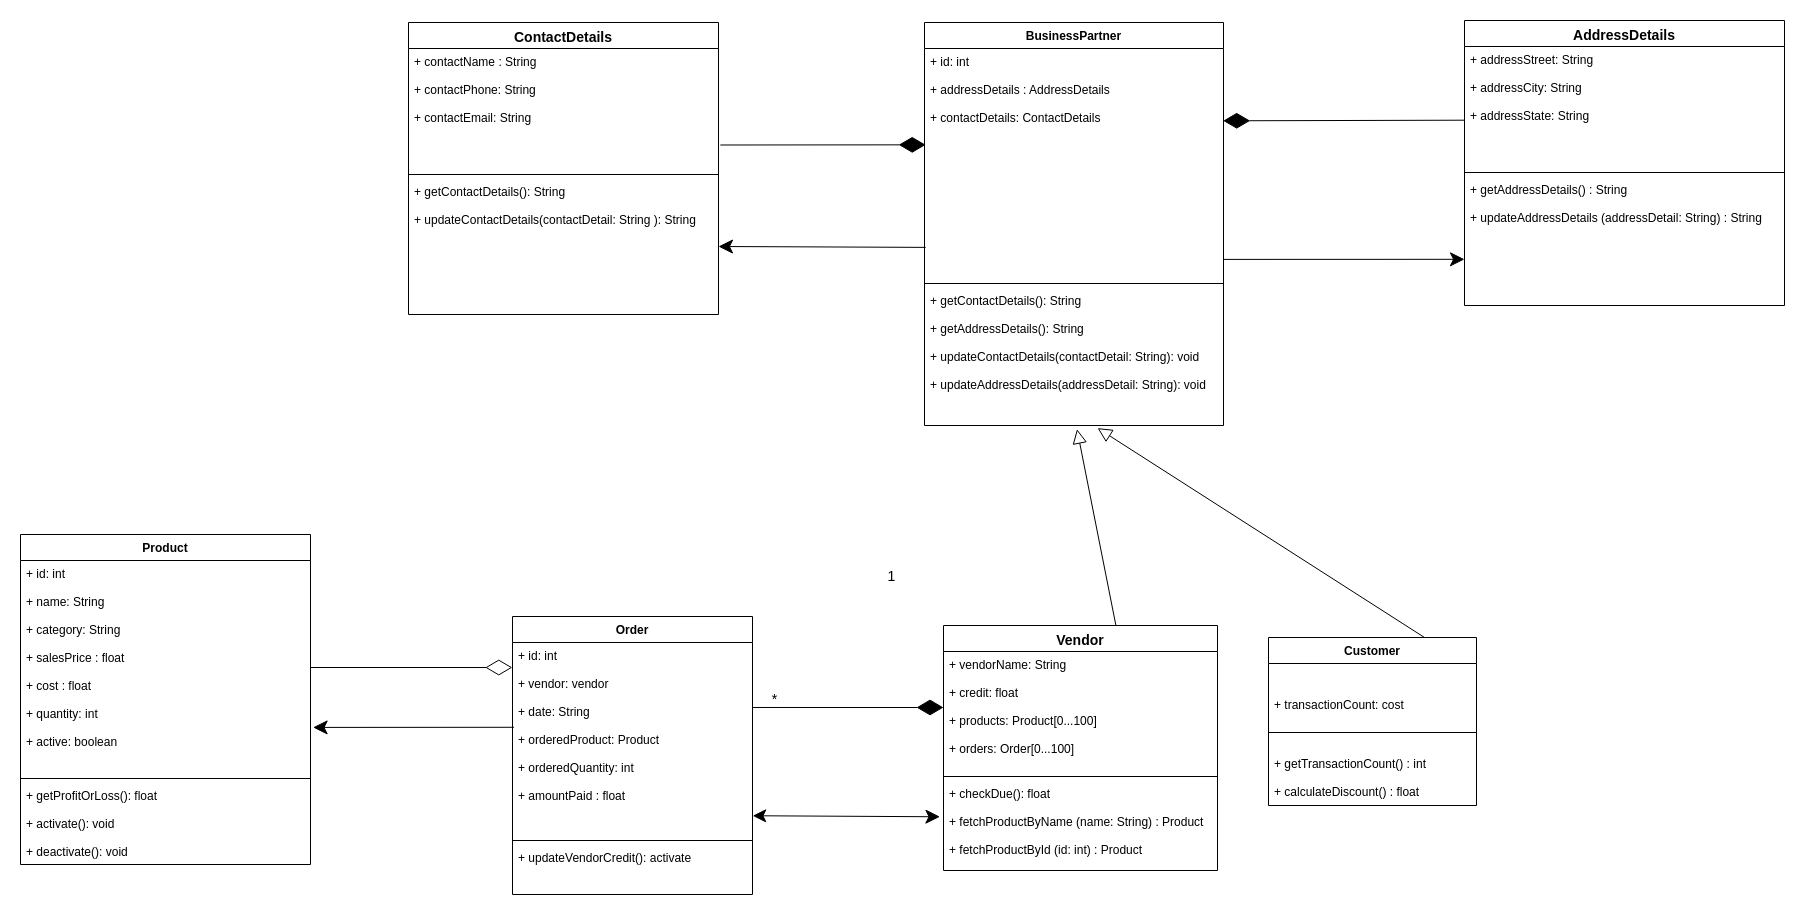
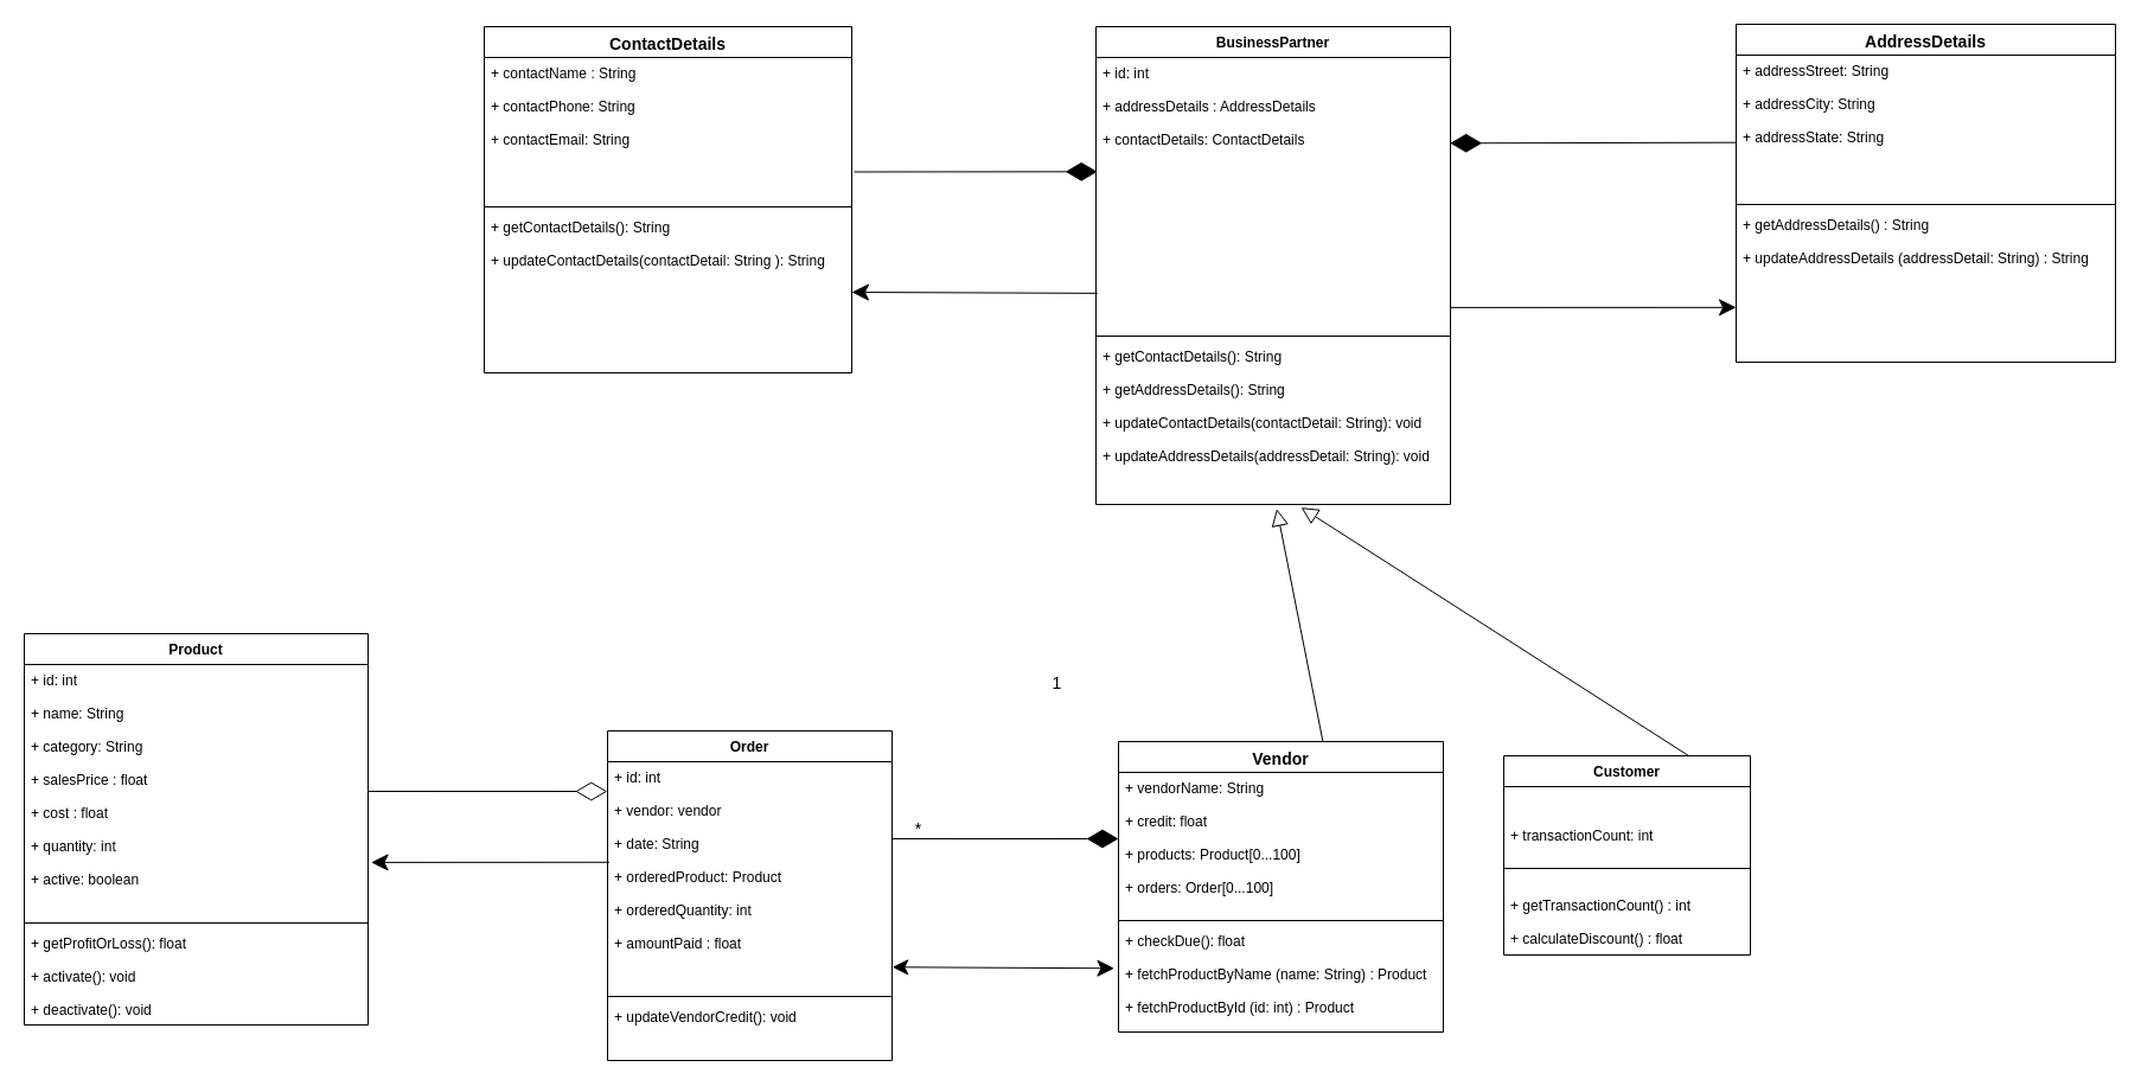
- <mxCell id="12" value="&#10;&#10;+ transactionCount: cost" style="text;strokeColor=none;fillColor=none;align=left;verticalAlign=top;spacingLeft=4;spacingRight=4;overflow=hidden;rotatable=0;points=[[0,0.5],[1,0.5]];portConstraint=eastwest;" vertex="1" parent="11"><mxGeometry y="26" width="208" height="65" as="geometry" /></mxCell>
+ <mxCell id="12" value="&#10;&#10;+ transactionCount: int" style="text;strokeColor=none;fillColor=none;align=left;verticalAlign=top;spacingLeft=4;spacingRight=4;overflow=hidden;rotatable=0;points=[[0,0.5],[1,0.5]];portConstraint=eastwest;" vertex="1" parent="11"><mxGeometry y="26" width="208" height="65" as="geometry" /></mxCell>
- <mxCell id="9" value="+ updateVendorCredit(): activate" style="text;strokeColor=none;fillColor=none;align=left;verticalAlign=top;spacingLeft=4;spacingRight=4;overflow=hidden;rotatable=0;points=[[0,0.5],[1,0.5]];portConstraint=eastwest;" vertex="1" parent="6"><mxGeometry y="228" width="240" height="50" as="geometry" /></mxCell>
+ <mxCell id="9" value="+ updateVendorCredit(): void" style="text;strokeColor=none;fillColor=none;align=left;verticalAlign=top;spacingLeft=4;spacingRight=4;overflow=hidden;rotatable=0;points=[[0,0.5],[1,0.5]];portConstraint=eastwest;" vertex="1" parent="6"><mxGeometry y="228" width="240" height="50" as="geometry" /></mxCell>
